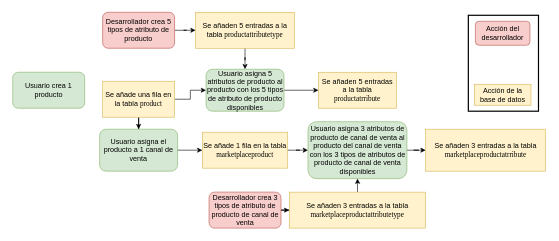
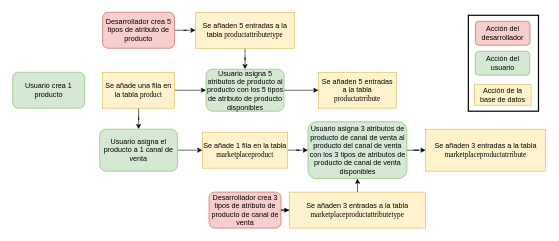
+ <mxCell id="27" value="Acción del usuario" style="rounded=1;whiteSpace=wrap;html=1;fillColor=#d5e8d4;strokeColor=#82b366;" vertex="1" parent="1"><mxGeometry x="791.5" y="85" width="91" height="40" as="geometry" /></mxCell>
- <mxCell id="6" value="Se añade una fila en la tabla &lt;font data-font-src=&quot;https://fonts.googleapis.com/css?family=Cascadia+Code&quot; face=&quot;Cascadia Code&quot;&gt;product&lt;/font&gt;" style="rounded=0;whiteSpace=wrap;html=1;fillColor=#fff2cc;strokeColor=#d6b656;" vertex="1" parent="1"><mxGeometry x="170" y="135" width="120" height="60" as="geometry" /></mxCell>
+ <mxCell id="6" value="Se añade una fila en la tabla &lt;font data-font-src=&quot;https://fonts.googleapis.com/css?family=Cascadia+Code&quot; face=&quot;Cascadia Code&quot;&gt;product&lt;/font&gt;" style="rounded=0;whiteSpace=wrap;html=1;fillColor=#fff2cc;strokeColor=#d6b656;" vertex="1" parent="1"><mxGeometry x="170" y="120" width="120" height="60" as="geometry" /></mxCell>
